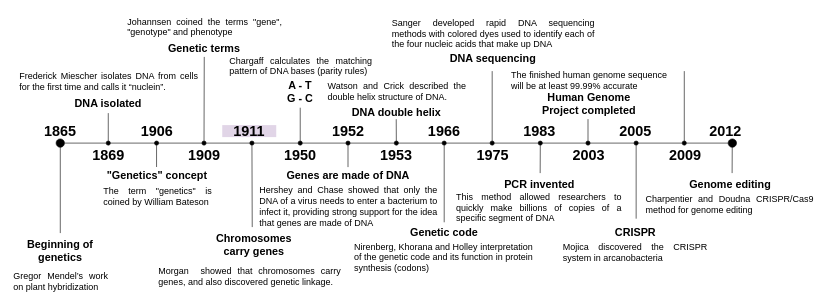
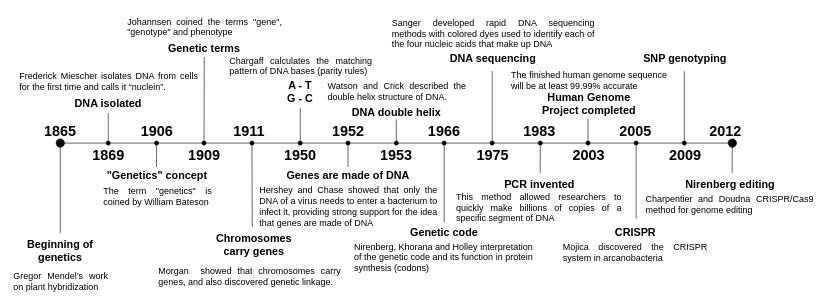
+ <mxCell id="58" value="&lt;h2&gt;SNP genotyping&lt;/h2&gt;" style="rounded=0;whiteSpace=wrap;html=1;strokeColor=none;" parent="2" vertex="1"><mxGeometry x="1019" y="50" width="165" height="20" as="geometry" /></mxCell>
- <mxCell id="35" value="&lt;h1&gt;1911&lt;/h1&gt;" style="rounded=0;whiteSpace=wrap;html=1;strokeColor=none;fillColor=#e1d5e7;" parent="2" vertex="1"><mxGeometry x="330" y="170" width="90" height="20" as="geometry" /></mxCell>
+ <mxCell id="35" value="&lt;h1&gt;1911&lt;/h1&gt;" style="rounded=0;whiteSpace=wrap;html=1;strokeColor=none;" parent="2" vertex="1"><mxGeometry x="330" y="170" width="90" height="20" as="geometry" /></mxCell>
- <mxCell id="61" value="&lt;h2&gt;Genome editing&lt;/h2&gt;" style="rounded=0;whiteSpace=wrap;html=1;strokeColor=none;fillColor=none;" parent="2" vertex="1"><mxGeometry x="1097" y="250" width="160" height="40" as="geometry" /></mxCell>
+ <mxCell id="61" value="&lt;h2&gt;Nirenberg editing&lt;/h2&gt;" style="rounded=0;whiteSpace=wrap;html=1;strokeColor=none;fillColor=none;" parent="2" vertex="1"><mxGeometry x="1097" y="250" width="160" height="40" as="geometry" /></mxCell>
